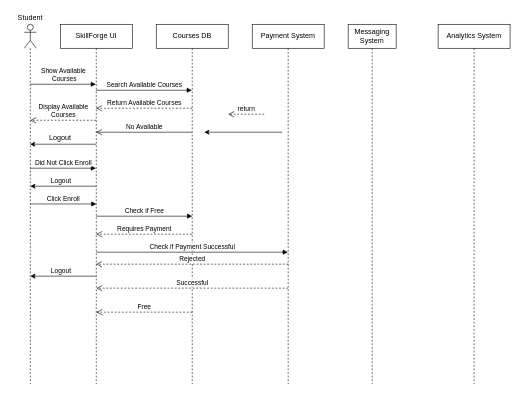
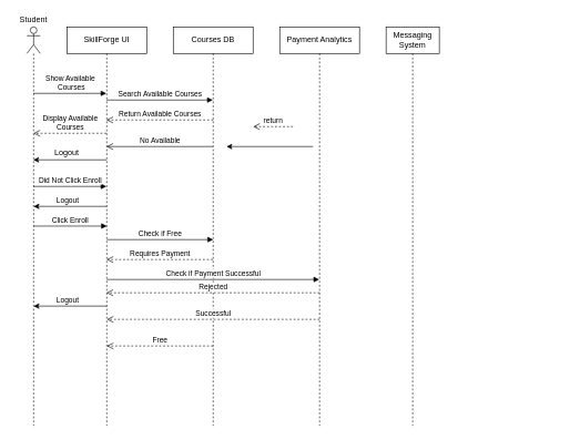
- <mxCell id="5" value="Payment System" style="shape=umlLifeline;perimeter=lifelinePerimeter;whiteSpace=wrap;html=1;container=1;dropTarget=0;collapsible=0;recursiveResize=0;outlineConnect=0;portConstraint=eastwest;newEdgeStyle={&quot;curved&quot;:0,&quot;rounded&quot;:0};" vertex="1" parent="1"><mxGeometry x="420" y="40" width="120" height="600" as="geometry" /></mxCell>
+ <mxCell id="5" value="Payment Analytics" style="shape=umlLifeline;perimeter=lifelinePerimeter;whiteSpace=wrap;html=1;container=1;dropTarget=0;collapsible=0;recursiveResize=0;outlineConnect=0;portConstraint=eastwest;newEdgeStyle={&quot;curved&quot;:0,&quot;rounded&quot;:0};" vertex="1" parent="1"><mxGeometry x="420" y="40" width="120" height="600" as="geometry" /></mxCell>
- <mxCell id="7" value="Analytics System" style="shape=umlLifeline;perimeter=lifelinePerimeter;whiteSpace=wrap;html=1;container=1;dropTarget=0;collapsible=0;recursiveResize=0;outlineConnect=0;portConstraint=eastwest;newEdgeStyle={&quot;curved&quot;:0,&quot;rounded&quot;:0};" vertex="1" parent="1"><mxGeometry x="730" y="40" width="120" height="600" as="geometry" /></mxCell>
